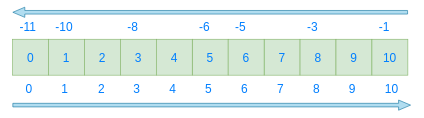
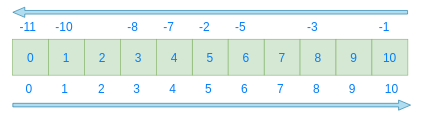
+ <mxCell id="29" value="&lt;div style=&quot;text-align: center&quot;&gt;&lt;font face=&quot;helvetica&quot;&gt;-7&lt;/font&gt;&lt;/div&gt;" style="text;whiteSpace=wrap;html=1;fontSize=20;fontColor=#007FFF;" vertex="1" parent="25"><mxGeometry x="240" width="20" height="30" as="geometry" /></mxCell>
- <mxCell id="30" value="&lt;div style=&quot;text-align: center&quot;&gt;&lt;font face=&quot;helvetica&quot;&gt;-6&lt;/font&gt;&lt;/div&gt;" style="text;whiteSpace=wrap;html=1;fontSize=20;fontColor=#007FFF;" vertex="1" parent="25"><mxGeometry x="300" width="20" height="30" as="geometry" /></mxCell>
+ <mxCell id="30" value="&lt;div style=&quot;text-align: center&quot;&gt;&lt;font face=&quot;helvetica&quot;&gt;-2&lt;/font&gt;&lt;/div&gt;" style="text;whiteSpace=wrap;html=1;fontSize=20;fontColor=#007FFF;" vertex="1" parent="25"><mxGeometry x="300" width="20" height="30" as="geometry" /></mxCell>
